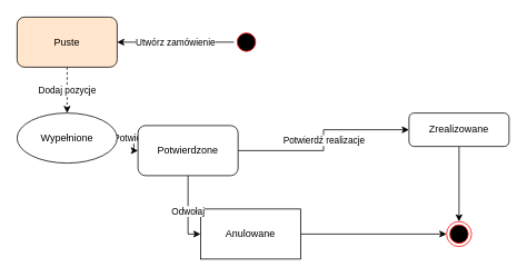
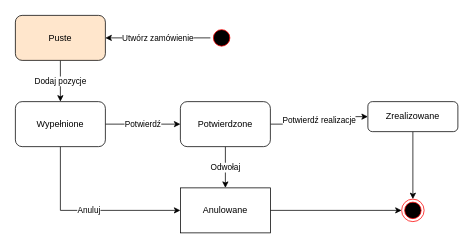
- <mxCell id="5" value="Dodaj pozycje" style="edgeStyle=orthogonalEdgeStyle;rounded=0;orthogonalLoop=1;jettySize=auto;html=1;dashed=1;" edge="1" parent="1" source="6" target="9"><mxGeometry relative="1" as="geometry" /></mxCell>
+ <mxCell id="5" value="Dodaj pozycje" style="edgeStyle=orthogonalEdgeStyle;rounded=0;orthogonalLoop=1;jettySize=auto;html=1;" edge="1" parent="1" source="6" target="9"><mxGeometry relative="1" as="geometry" /></mxCell>
- <mxCell id="9" value="Wypełnione" style="ellipse;whiteSpace=wrap;html=1;" vertex="1" parent="1"><mxGeometry x="20" y="135" width="120" height="60" as="geometry" /></mxCell>
+ <mxCell id="9" value="Wypełnione" style="rounded=1;whiteSpace=wrap;html=1;" vertex="1" parent="1"><mxGeometry x="20" y="135" width="120" height="60" as="geometry" /></mxCell>
- <mxCell id="14" value="Potwierdzone" style="rounded=1;whiteSpace=wrap;html=1;" vertex="1" parent="1"><mxGeometry x="165" y="150" width="120" height="60" as="geometry" /></mxCell>
+ <mxCell id="14" value="Potwierdzone" style="rounded=1;whiteSpace=wrap;html=1;" vertex="1" parent="1"><mxGeometry x="240" y="135" width="120" height="60" as="geometry" /></mxCell>
+ <mxCell id="7" value="Anuluj" style="edgeStyle=orthogonalEdgeStyle;rounded=0;orthogonalLoop=1;jettySize=auto;html=1;" edge="1" parent="1" source="9" target="11"><mxGeometry relative="1" as="geometry"><Array as="points"><mxPoint x="80" y="280" /></Array></mxGeometry></mxCell>
